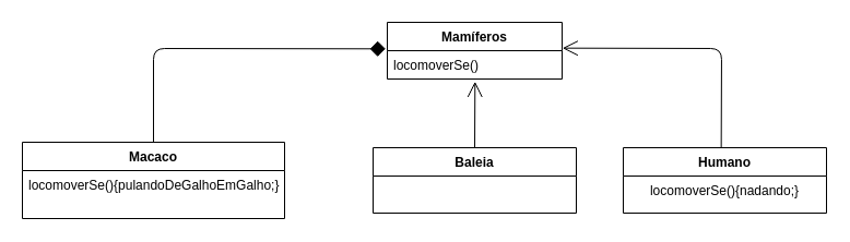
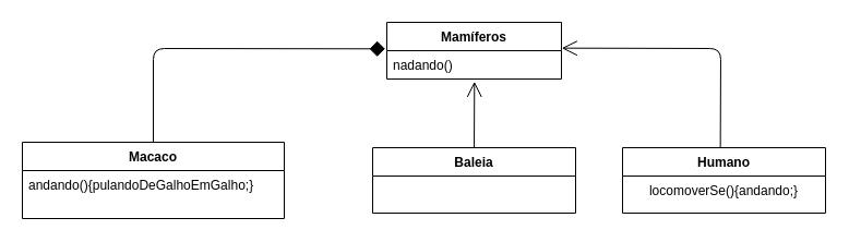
- <mxCell id="3" value="locomoverSe()" style="text;strokeColor=none;fillColor=none;align=left;verticalAlign=top;spacingLeft=4;spacingRight=4;overflow=hidden;rotatable=0;points=[[0,0.5],[1,0.5]];portConstraint=eastwest;" vertex="1" parent="2"><mxGeometry y="26" width="160" height="26" as="geometry" /></mxCell>
+ <mxCell id="3" value="nadando()" style="text;strokeColor=none;fillColor=none;align=left;verticalAlign=top;spacingLeft=4;spacingRight=4;overflow=hidden;rotatable=0;points=[[0,0.5],[1,0.5]];portConstraint=eastwest;" vertex="1" parent="2"><mxGeometry y="26" width="160" height="26" as="geometry" /></mxCell>
- <mxCell id="5" value="locomoverSe(){pulandoDeGalhoEmGalho;}" style="text;strokeColor=none;fillColor=none;align=left;verticalAlign=top;spacingLeft=4;spacingRight=4;overflow=hidden;rotatable=0;points=[[0,0.5],[1,0.5]];portConstraint=eastwest;" vertex="1" parent="4"><mxGeometry y="26" width="240" height="44" as="geometry" /></mxCell>
+ <mxCell id="5" value="andando(){pulandoDeGalhoEmGalho;}" style="text;strokeColor=none;fillColor=none;align=left;verticalAlign=top;spacingLeft=4;spacingRight=4;overflow=hidden;rotatable=0;points=[[0,0.5],[1,0.5]];portConstraint=eastwest;" vertex="1" parent="4"><mxGeometry y="26" width="240" height="44" as="geometry" /></mxCell>
- <mxCell id="12" value="locomoverSe(){nadando;}" style="text;strokeColor=none;fillColor=none;align=center;verticalAlign=top;spacingLeft=4;spacingRight=4;overflow=hidden;rotatable=0;points=[[0,0.5],[1,0.5]];portConstraint=eastwest;" vertex="1" parent="11"><mxGeometry y="26" width="186" height="34" as="geometry" /></mxCell>
+ <mxCell id="12" value="locomoverSe(){andando;}" style="text;strokeColor=none;fillColor=none;align=center;verticalAlign=top;spacingLeft=4;spacingRight=4;overflow=hidden;rotatable=0;points=[[0,0.5],[1,0.5]];portConstraint=eastwest;" vertex="1" parent="11"><mxGeometry y="26" width="186" height="34" as="geometry" /></mxCell>
